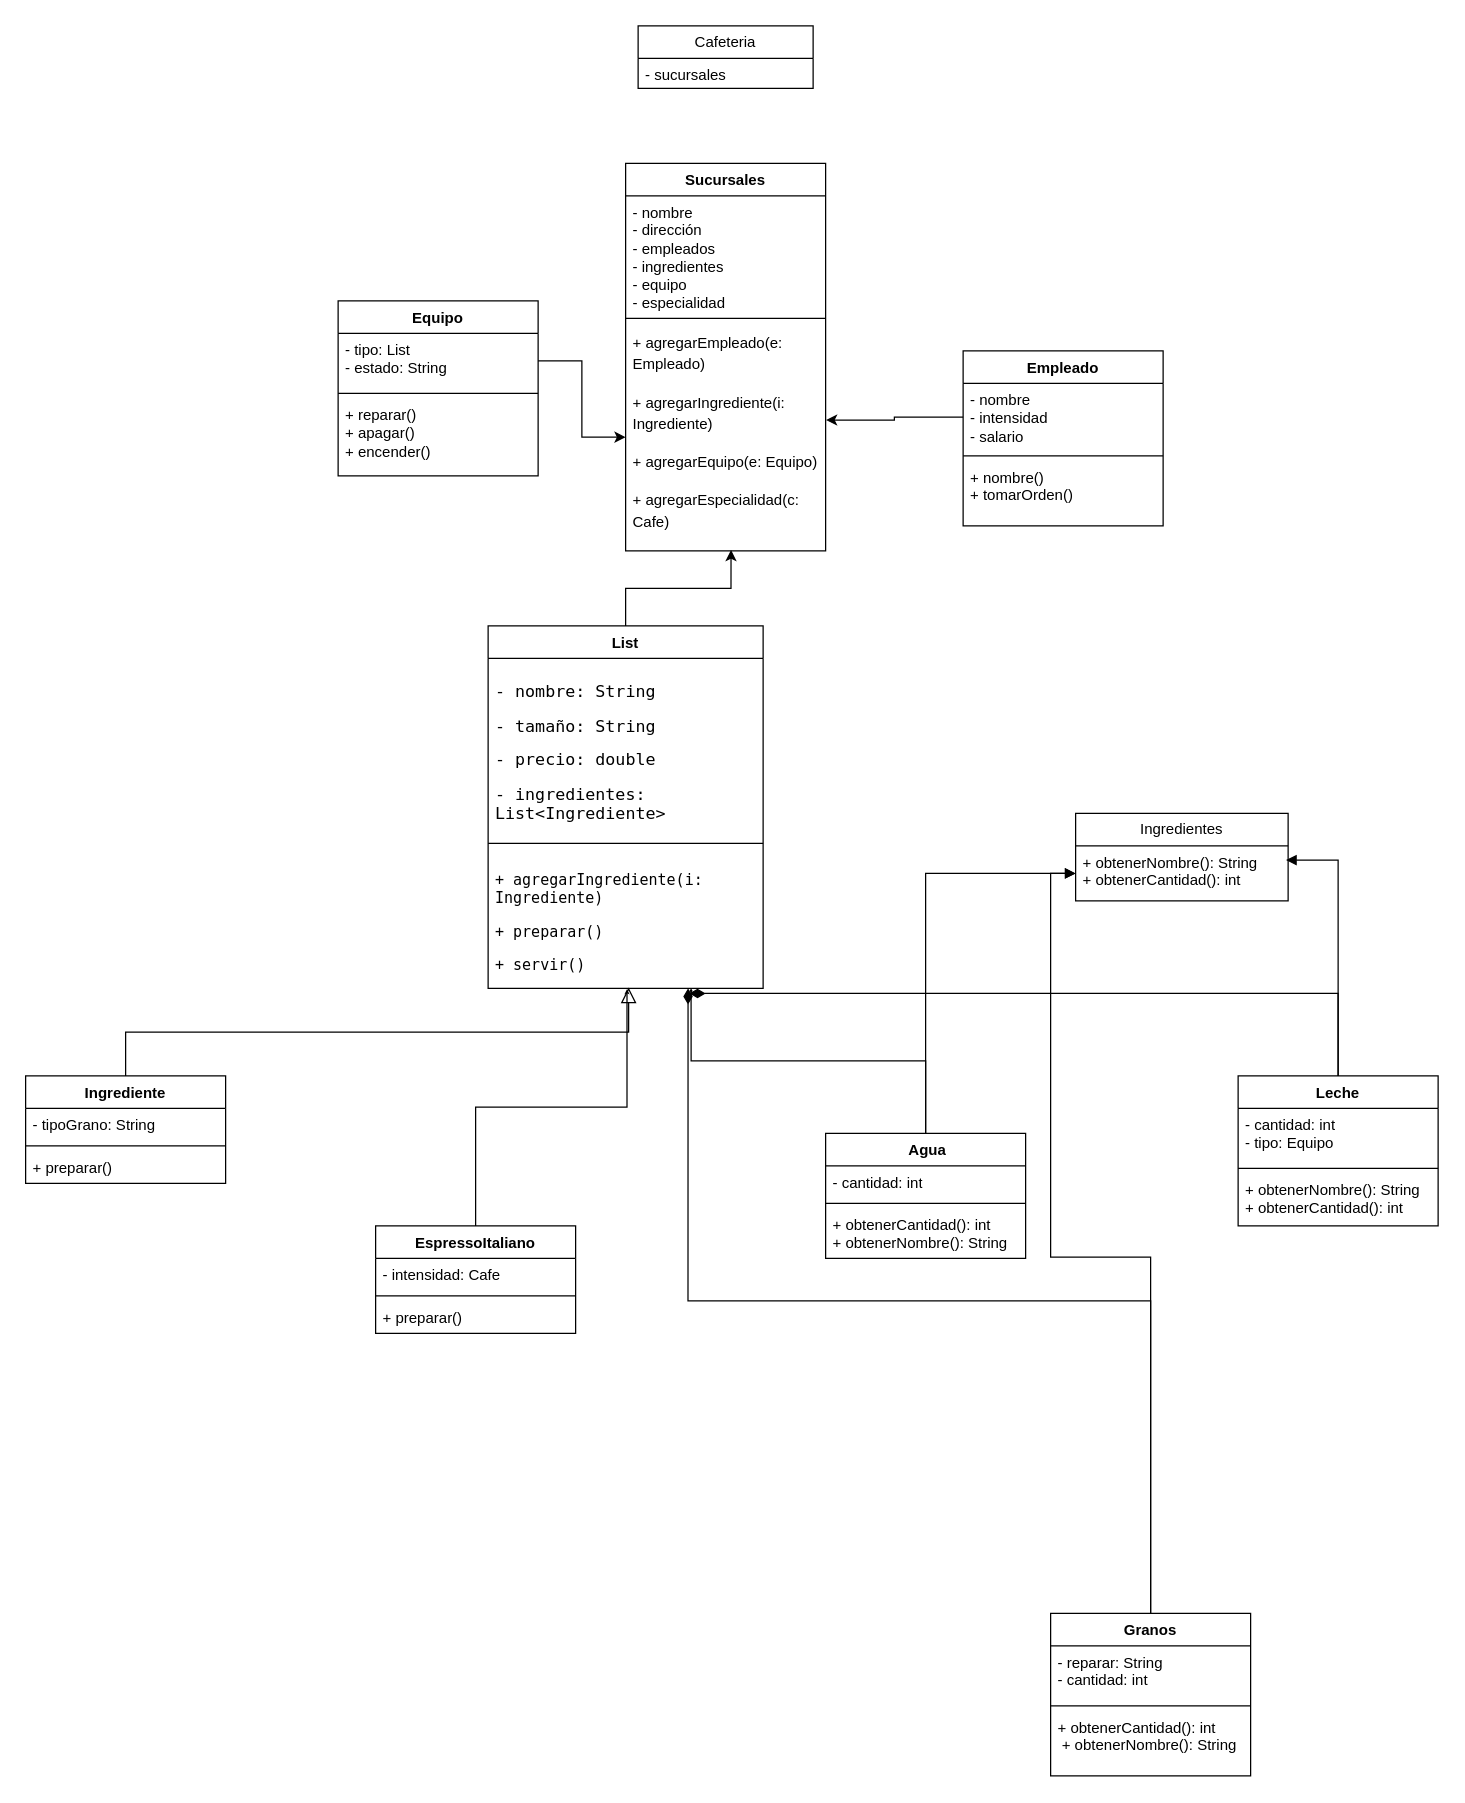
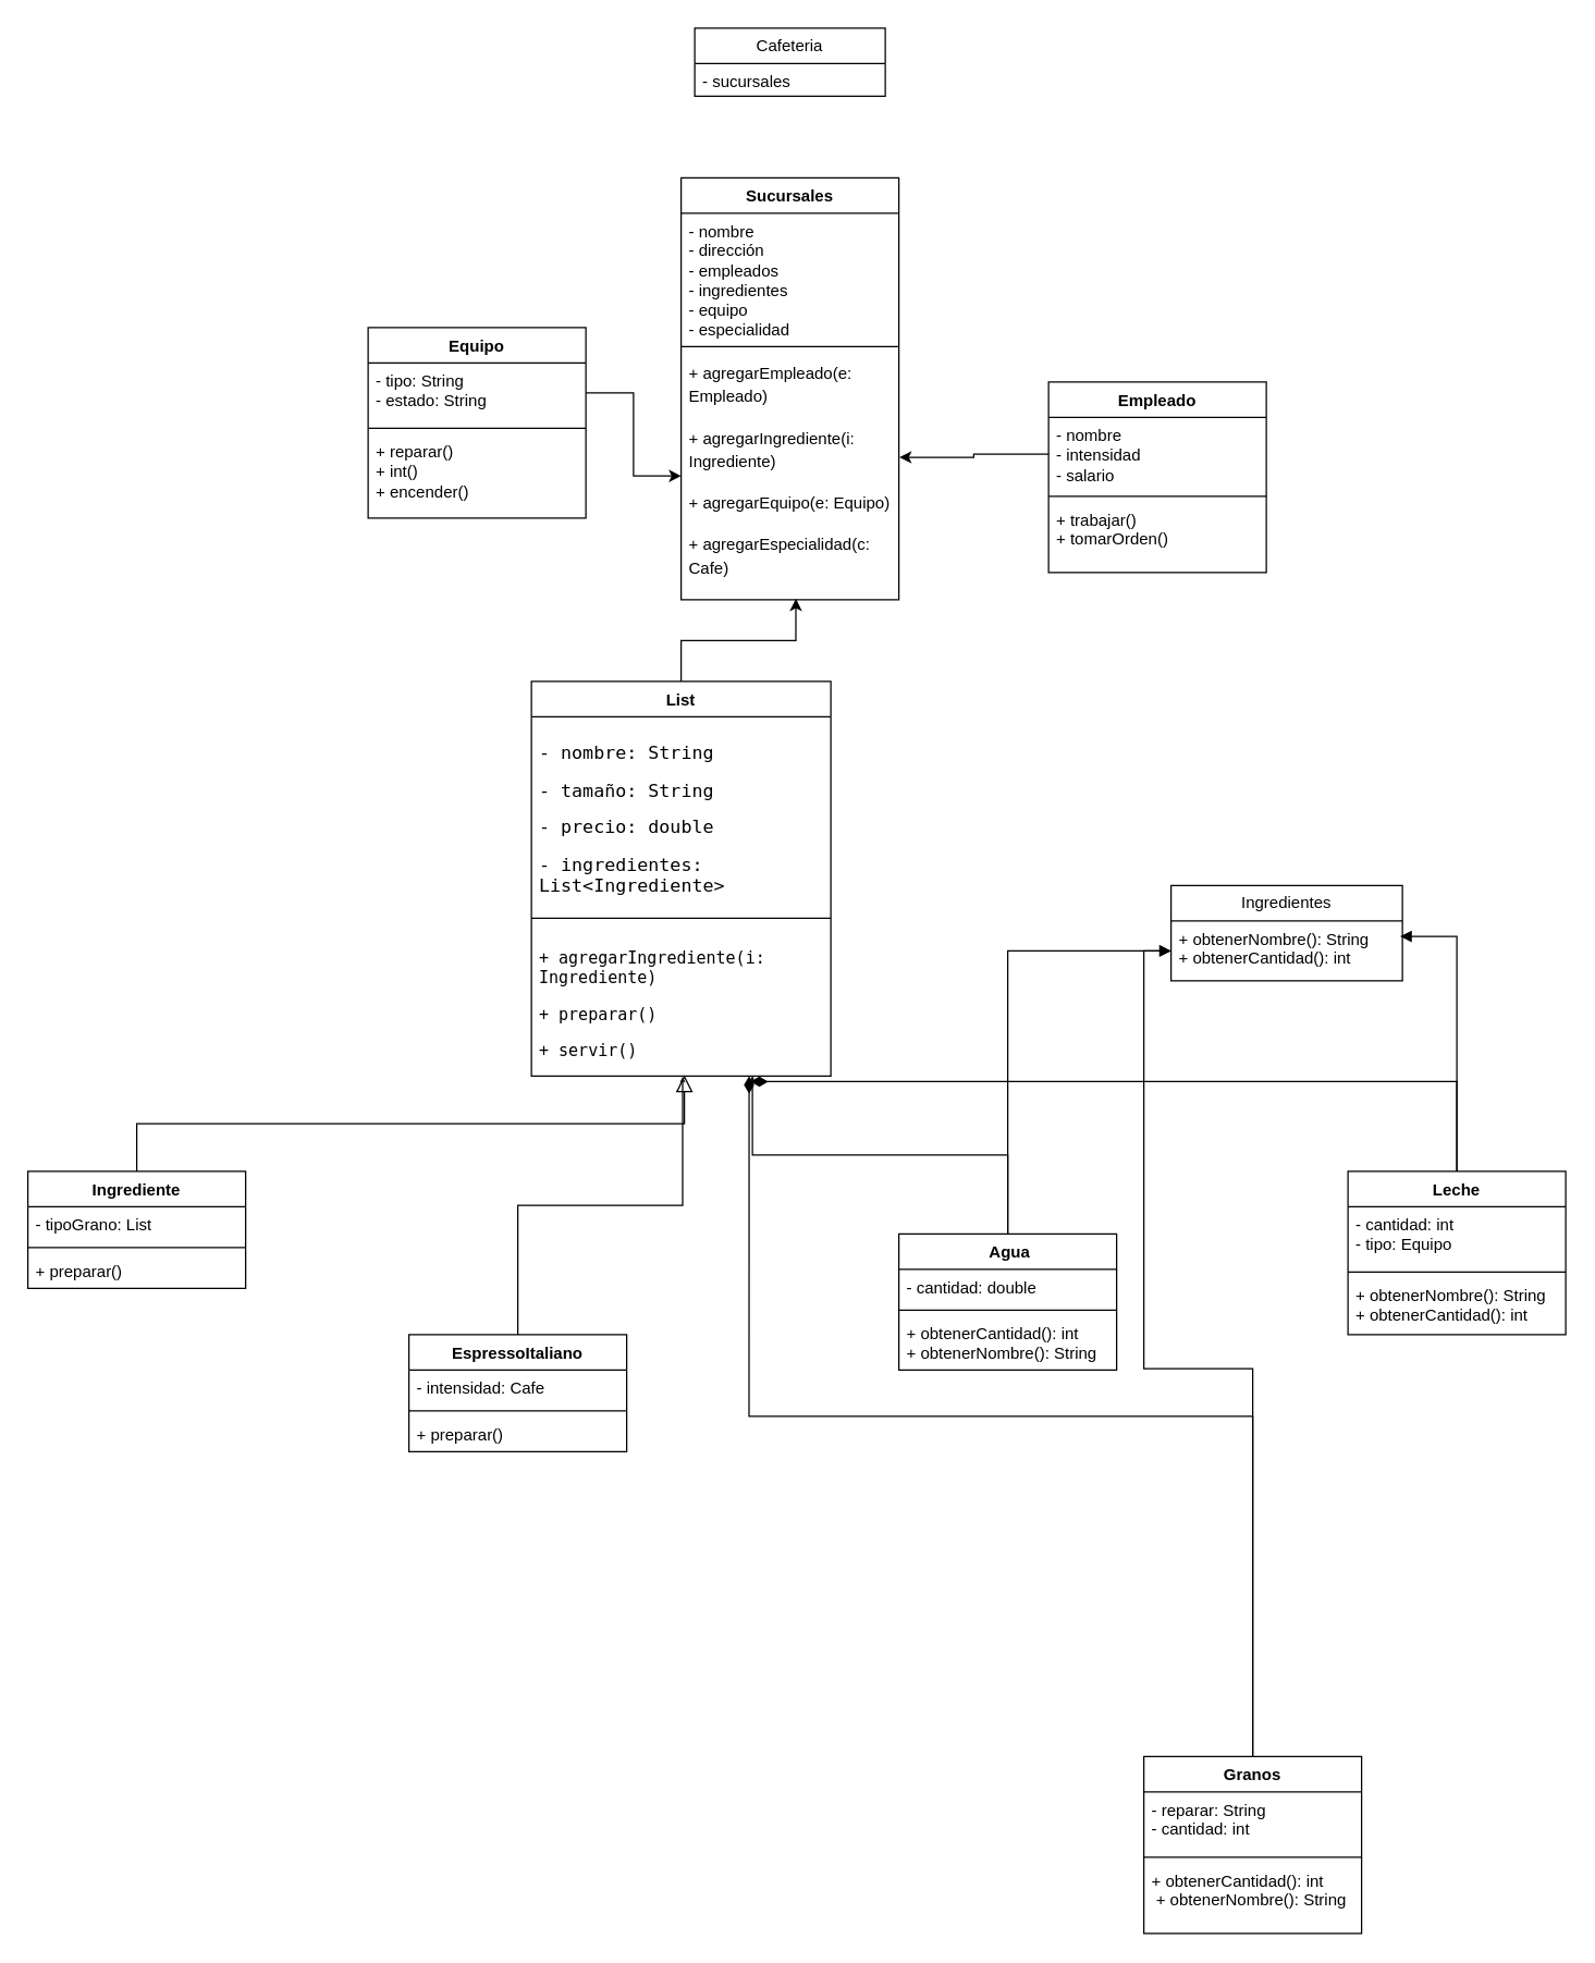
- <mxCell id="28" value="- tipo: List&lt;div&gt;- estado: String&lt;br&gt;&lt;/div&gt;" style="text;strokeColor=none;fillColor=none;align=left;verticalAlign=top;spacingLeft=4;spacingRight=4;overflow=hidden;rotatable=0;points=[[0,0.5],[1,0.5]];portConstraint=eastwest;whiteSpace=wrap;html=1;" vertex="1" parent="27"><mxGeometry y="26" width="160" height="44" as="geometry" /></mxCell>
+ <mxCell id="28" value="- tipo: String&lt;div&gt;- estado: String&lt;br&gt;&lt;/div&gt;" style="text;strokeColor=none;fillColor=none;align=left;verticalAlign=top;spacingLeft=4;spacingRight=4;overflow=hidden;rotatable=0;points=[[0,0.5],[1,0.5]];portConstraint=eastwest;whiteSpace=wrap;html=1;" vertex="1" parent="27"><mxGeometry y="26" width="160" height="44" as="geometry" /></mxCell>
- <mxCell id="30" value="+ reparar()&lt;div&gt;+ apagar()&lt;br&gt;&lt;/div&gt;&lt;div&gt;+ encender()&lt;br&gt;&lt;/div&gt;" style="text;strokeColor=none;fillColor=none;align=left;verticalAlign=top;spacingLeft=4;spacingRight=4;overflow=hidden;rotatable=0;points=[[0,0.5],[1,0.5]];portConstraint=eastwest;whiteSpace=wrap;html=1;" vertex="1" parent="27"><mxGeometry y="78" width="160" height="62" as="geometry" /></mxCell>
+ <mxCell id="30" value="+ reparar()&lt;div&gt;+ int()&lt;br&gt;&lt;/div&gt;&lt;div&gt;+ encender()&lt;br&gt;&lt;/div&gt;" style="text;strokeColor=none;fillColor=none;align=left;verticalAlign=top;spacingLeft=4;spacingRight=4;overflow=hidden;rotatable=0;points=[[0,0.5],[1,0.5]];portConstraint=eastwest;whiteSpace=wrap;html=1;" vertex="1" parent="27"><mxGeometry y="78" width="160" height="62" as="geometry" /></mxCell>
- <mxCell id="12" value="+ nombre()&lt;div&gt;+ tomarOrden()&lt;/div&gt;" style="text;strokeColor=none;fillColor=none;align=left;verticalAlign=top;spacingLeft=4;spacingRight=4;overflow=hidden;rotatable=0;points=[[0,0.5],[1,0.5]];portConstraint=eastwest;whiteSpace=wrap;html=1;" vertex="1" parent="9"><mxGeometry y="88" width="160" height="52" as="geometry" /></mxCell>
+ <mxCell id="12" value="+ trabajar()&lt;div&gt;+ tomarOrden()&lt;/div&gt;" style="text;strokeColor=none;fillColor=none;align=left;verticalAlign=top;spacingLeft=4;spacingRight=4;overflow=hidden;rotatable=0;points=[[0,0.5],[1,0.5]];portConstraint=eastwest;whiteSpace=wrap;html=1;" vertex="1" parent="9"><mxGeometry y="88" width="160" height="52" as="geometry" /></mxCell>
- <mxCell id="20" value="- tipoGrano: String" style="text;strokeColor=none;fillColor=none;align=left;verticalAlign=top;spacingLeft=4;spacingRight=4;overflow=hidden;rotatable=0;points=[[0,0.5],[1,0.5]];portConstraint=eastwest;whiteSpace=wrap;html=1;" vertex="1" parent="19"><mxGeometry y="26" width="160" height="26" as="geometry" /></mxCell>
+ <mxCell id="20" value="- tipoGrano: List" style="text;strokeColor=none;fillColor=none;align=left;verticalAlign=top;spacingLeft=4;spacingRight=4;overflow=hidden;rotatable=0;points=[[0,0.5],[1,0.5]];portConstraint=eastwest;whiteSpace=wrap;html=1;" vertex="1" parent="19"><mxGeometry y="26" width="160" height="26" as="geometry" /></mxCell>
- <mxCell id="38" value="- cantidad: int" style="text;strokeColor=none;fillColor=none;align=left;verticalAlign=top;spacingLeft=4;spacingRight=4;overflow=hidden;rotatable=0;points=[[0,0.5],[1,0.5]];portConstraint=eastwest;whiteSpace=wrap;html=1;" vertex="1" parent="37"><mxGeometry y="26" width="160" height="26" as="geometry" /></mxCell>
+ <mxCell id="38" value="- cantidad: double" style="text;strokeColor=none;fillColor=none;align=left;verticalAlign=top;spacingLeft=4;spacingRight=4;overflow=hidden;rotatable=0;points=[[0,0.5],[1,0.5]];portConstraint=eastwest;whiteSpace=wrap;html=1;" vertex="1" parent="37"><mxGeometry y="26" width="160" height="26" as="geometry" /></mxCell>
